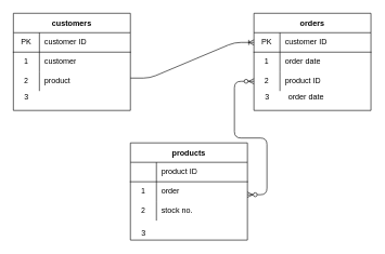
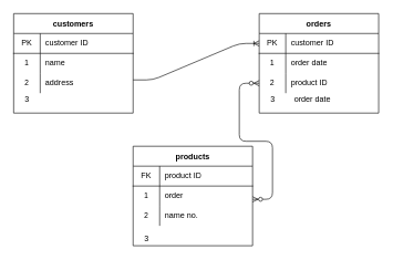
- <mxCell id="8" value="customer" style="shape=partialRectangle;html=1;whiteSpace=wrap;connectable=0;fillColor=none;top=0;left=0;bottom=0;right=0;align=left;spacingLeft=6;overflow=hidden;pointerEvents=1;" parent="6" vertex="1"><mxGeometry x="40" width="140" height="30" as="geometry" /></mxCell>
+ <mxCell id="8" value="name" style="shape=partialRectangle;html=1;whiteSpace=wrap;connectable=0;fillColor=none;top=0;left=0;bottom=0;right=0;align=left;spacingLeft=6;overflow=hidden;pointerEvents=1;" parent="6" vertex="1"><mxGeometry x="40" width="140" height="30" as="geometry" /></mxCell>
- <mxCell id="11" value="product" style="shape=partialRectangle;html=1;whiteSpace=wrap;connectable=0;fillColor=none;top=0;left=0;bottom=0;right=0;align=left;spacingLeft=6;overflow=hidden;pointerEvents=1;" parent="9" vertex="1"><mxGeometry x="40" width="140" height="30" as="geometry" /></mxCell>
+ <mxCell id="11" value="address" style="shape=partialRectangle;html=1;whiteSpace=wrap;connectable=0;fillColor=none;top=0;left=0;bottom=0;right=0;align=left;spacingLeft=6;overflow=hidden;pointerEvents=1;" parent="9" vertex="1"><mxGeometry x="40" width="140" height="30" as="geometry" /></mxCell>
+ <mxCell id="24" value="FK" style="shape=partialRectangle;html=1;whiteSpace=wrap;connectable=0;fillColor=none;top=0;left=0;bottom=0;right=0;overflow=hidden;pointerEvents=1;" parent="23" vertex="1"><mxGeometry width="40" height="30" as="geometry" /></mxCell>
- <mxCell id="31" value="stock no." style="shape=partialRectangle;html=1;whiteSpace=wrap;connectable=0;fillColor=none;top=0;left=0;bottom=0;right=0;align=left;spacingLeft=6;overflow=hidden;pointerEvents=1;" parent="29" vertex="1"><mxGeometry x="40" width="140" height="30" as="geometry" /></mxCell>
+ <mxCell id="31" value="name no." style="shape=partialRectangle;html=1;whiteSpace=wrap;connectable=0;fillColor=none;top=0;left=0;bottom=0;right=0;align=left;spacingLeft=6;overflow=hidden;pointerEvents=1;" parent="29" vertex="1"><mxGeometry x="40" width="140" height="30" as="geometry" /></mxCell>
